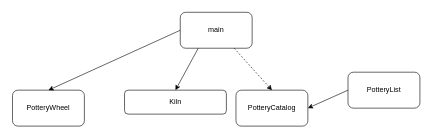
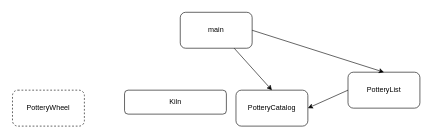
+ <mxCell id="10" value="" style="endArrow=classic;html=1;exitX=1;exitY=0.5;exitDx=0;exitDy=0;entryX=0.5;entryY=0;entryDx=0;entryDy=0;" edge="1" parent="1" source="2" target="6"><mxGeometry width="50" height="50" relative="1" as="geometry"><mxPoint x="555" y="110" as="sourcePoint" /><mxPoint x="605" y="60" as="targetPoint" /></mxGeometry></mxCell>
- <mxCell id="7" value="" style="endArrow=classic;html=1;exitX=0;exitY=0.5;exitDx=0;exitDy=0;entryX=0.5;entryY=0;entryDx=0;entryDy=0;" edge="1" parent="1" source="2" target="3"><mxGeometry width="50" height="50" relative="1" as="geometry"><mxPoint x="115" y="110" as="sourcePoint" /><mxPoint x="165" y="60" as="targetPoint" /></mxGeometry></mxCell>
- <mxCell id="8" value="" style="endArrow=classic;html=1;exitX=0.25;exitY=1;exitDx=0;exitDy=0;entryX=0.5;entryY=0;entryDx=0;entryDy=0;" edge="1" parent="1" source="2" target="4"><mxGeometry width="50" height="50" relative="1" as="geometry"><mxPoint x="250" y="140" as="sourcePoint" /><mxPoint x="300" y="90" as="targetPoint" /></mxGeometry></mxCell>
- <mxCell id="9" value="" style="endArrow=classic;html=1;exitX=0.75;exitY=1;exitDx=0;exitDy=0;entryX=0.5;entryY=0;entryDx=0;entryDy=0;dashed=1;" edge="1" parent="1" source="2" target="5"><mxGeometry width="50" height="50" relative="1" as="geometry"><mxPoint x="435" y="130" as="sourcePoint" /><mxPoint x="485" y="80" as="targetPoint" /></mxGeometry></mxCell>
+ <mxCell id="9" value="" style="endArrow=classic;html=1;exitX=0.75;exitY=1;exitDx=0;exitDy=0;entryX=0.5;entryY=0;entryDx=0;entryDy=0;" edge="1" parent="1" source="2" target="5"><mxGeometry width="50" height="50" relative="1" as="geometry"><mxPoint x="435" y="130" as="sourcePoint" /><mxPoint x="485" y="80" as="targetPoint" /></mxGeometry></mxCell>
- <mxCell id="3" value="PotteryWheel" style="rounded=1;whiteSpace=wrap;html=1;" vertex="1" parent="1"><mxGeometry x="20" y="150" width="120" height="60" as="geometry" /></mxCell>
+ <mxCell id="3" value="PotteryWheel" style="rounded=1;whiteSpace=wrap;html=1;dashed=1;" vertex="1" parent="1"><mxGeometry x="20" y="150" width="120" height="60" as="geometry" /></mxCell>
